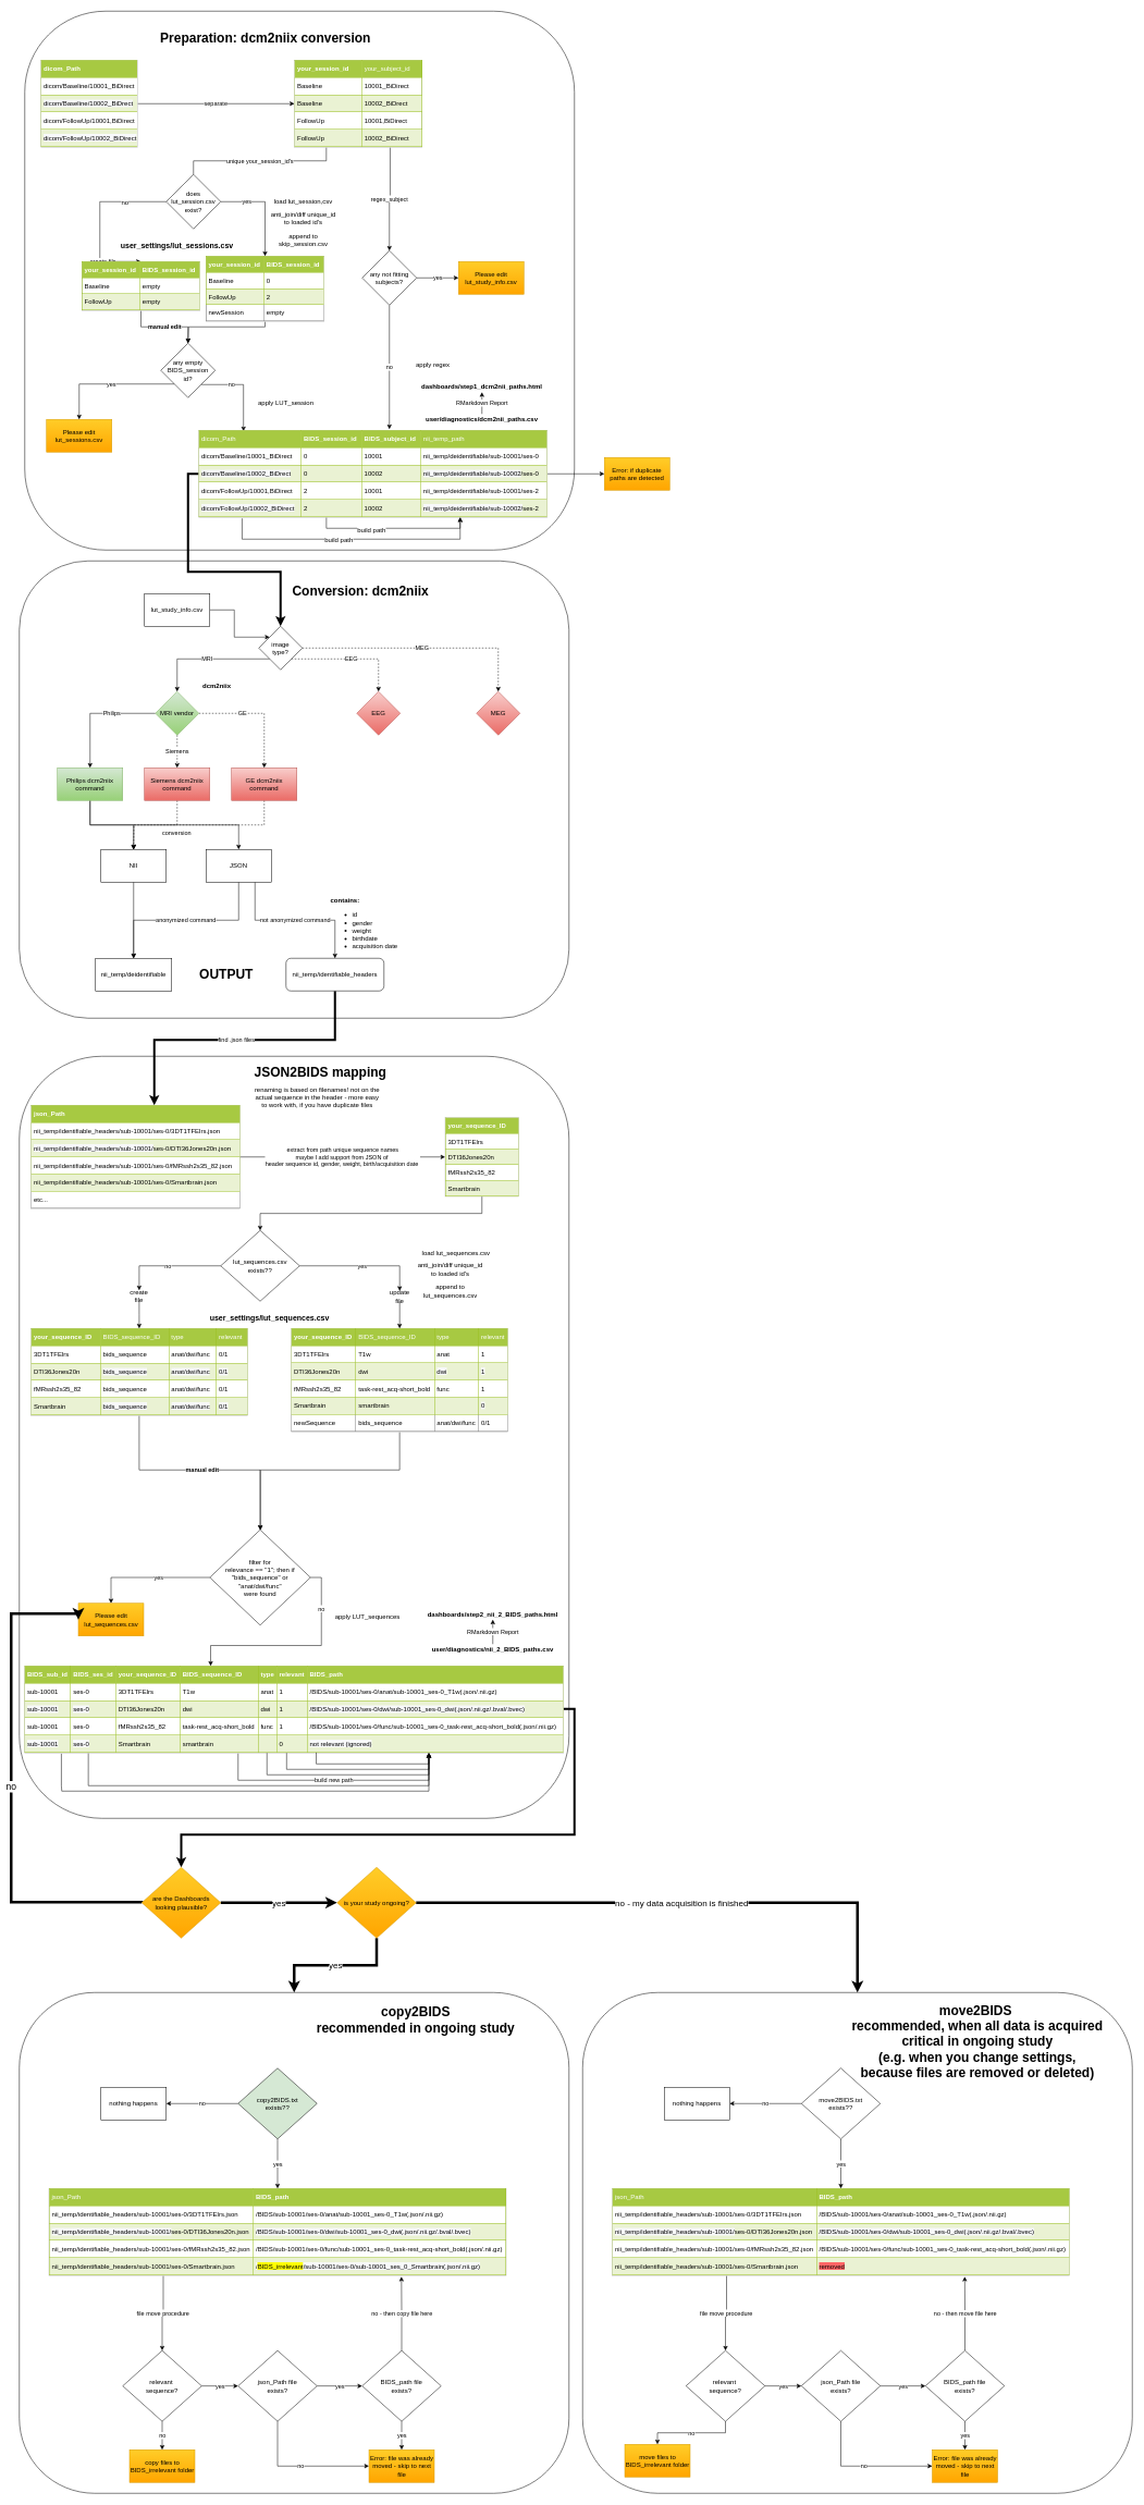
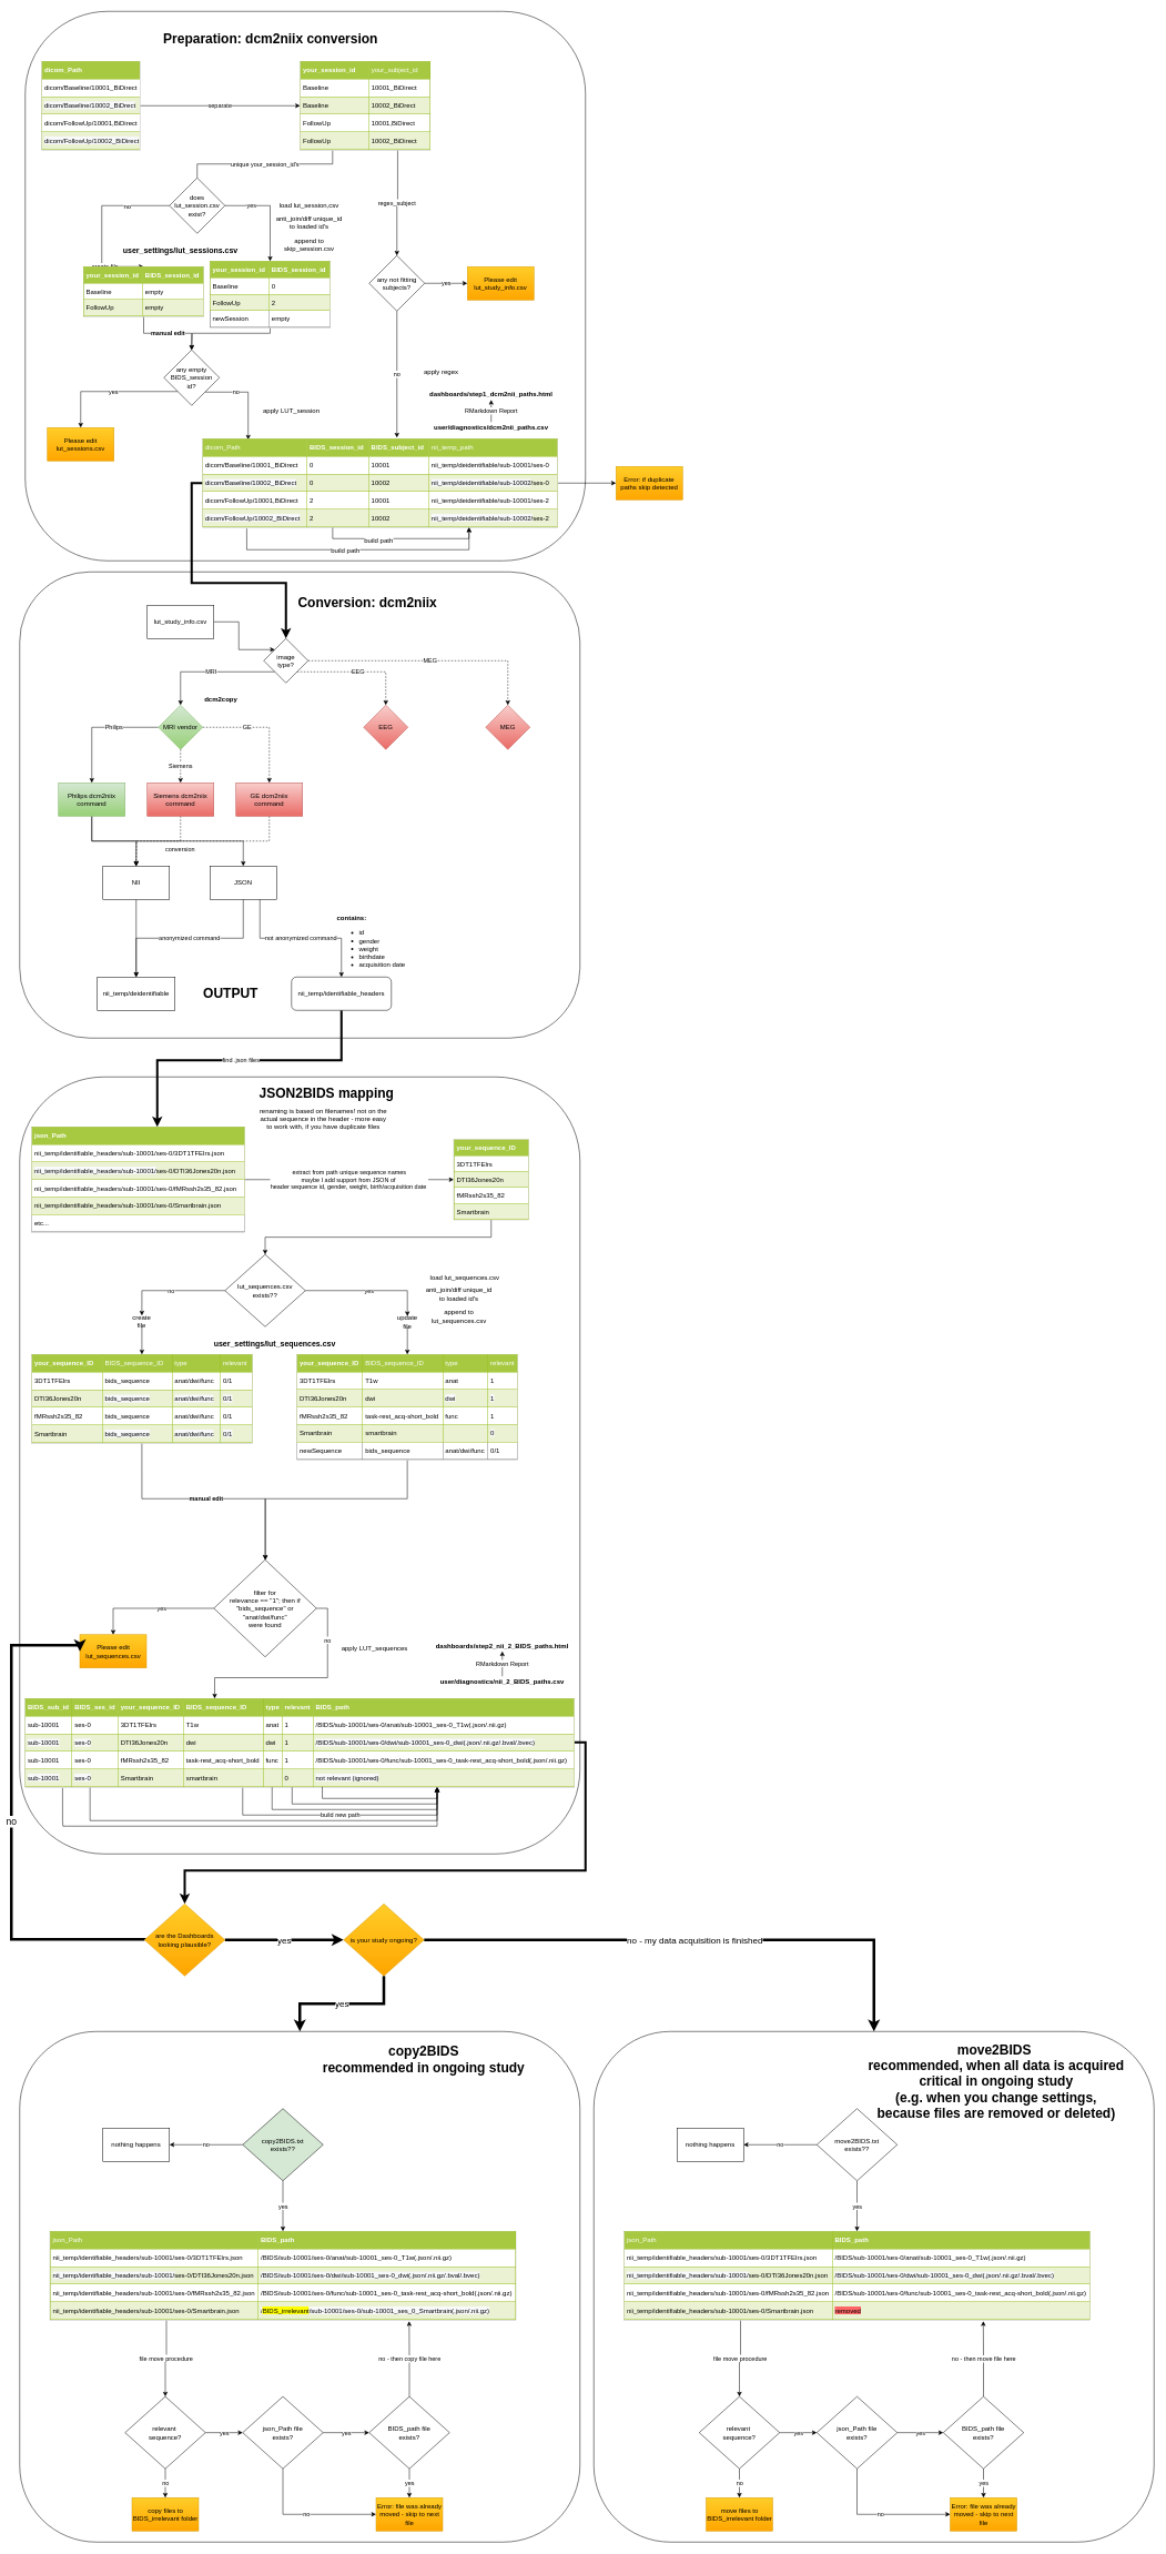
- <mxCell id="105" value="Error: if duplicate paths are detected" style="rounded=0;whiteSpace=wrap;html=1;gradientColor=#ffa500;fillColor=#ffcd28;strokeColor=#d79b00;" parent="1" vertex="1"><mxGeometry x="1110" y="840" width="120" height="60" as="geometry" /></mxCell>
+ <mxCell id="105" value="Error: if duplicate paths skip detected" style="rounded=0;whiteSpace=wrap;html=1;gradientColor=#ffa500;fillColor=#ffcd28;strokeColor=#d79b00;" parent="1" vertex="1"><mxGeometry x="1110" y="840" width="120" height="60" as="geometry" /></mxCell>
- <mxCell id="62" value="&lt;b&gt;dcm2niix&lt;/b&gt;" style="text;html=1;strokeColor=none;fillColor=none;align=center;verticalAlign=middle;whiteSpace=wrap;rounded=0;" parent="1" vertex="1"><mxGeometry x="378" y="1250" width="40" height="20" as="geometry" /></mxCell>
+ <mxCell id="62" value="&lt;b&gt;dcm2copy&lt;/b&gt;" style="text;html=1;strokeColor=none;fillColor=none;align=center;verticalAlign=middle;whiteSpace=wrap;rounded=0;" parent="1" vertex="1"><mxGeometry x="378" y="1250" width="40" height="20" as="geometry" /></mxCell>
- <mxCell id="149" value="move files to BIDS_irrelevant folder" style="rounded=0;whiteSpace=wrap;html=1;fillColor=#ffcd28;strokeColor=#d79b00;gradientColor=#ffa500;" parent="1" vertex="1"><mxGeometry x="1147.5" y="4490" width="120" height="60" as="geometry" /></mxCell>
+ <mxCell id="149" value="move files to BIDS_irrelevant folder" style="rounded=0;whiteSpace=wrap;html=1;fillColor=#ffcd28;strokeColor=#d79b00;gradientColor=#ffa500;" parent="1" vertex="1"><mxGeometry x="1272.5" y="4500" width="120" height="60" as="geometry" /></mxCell>
